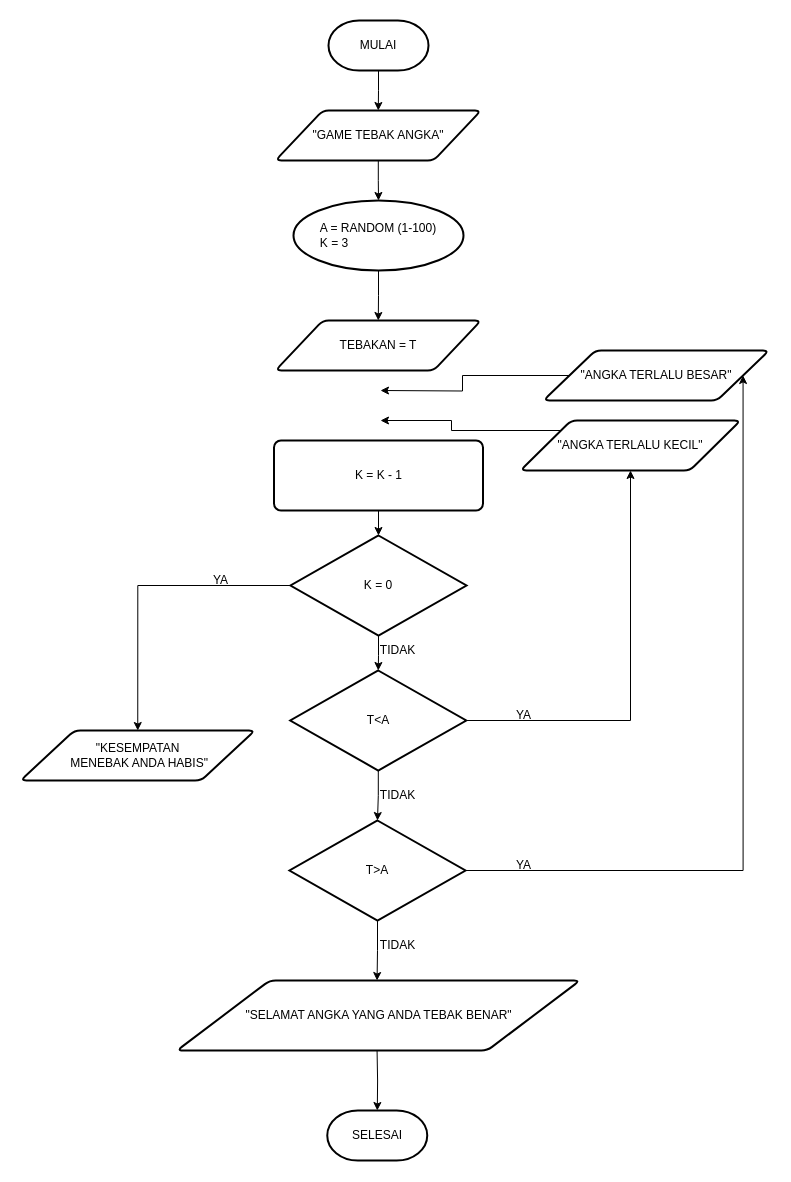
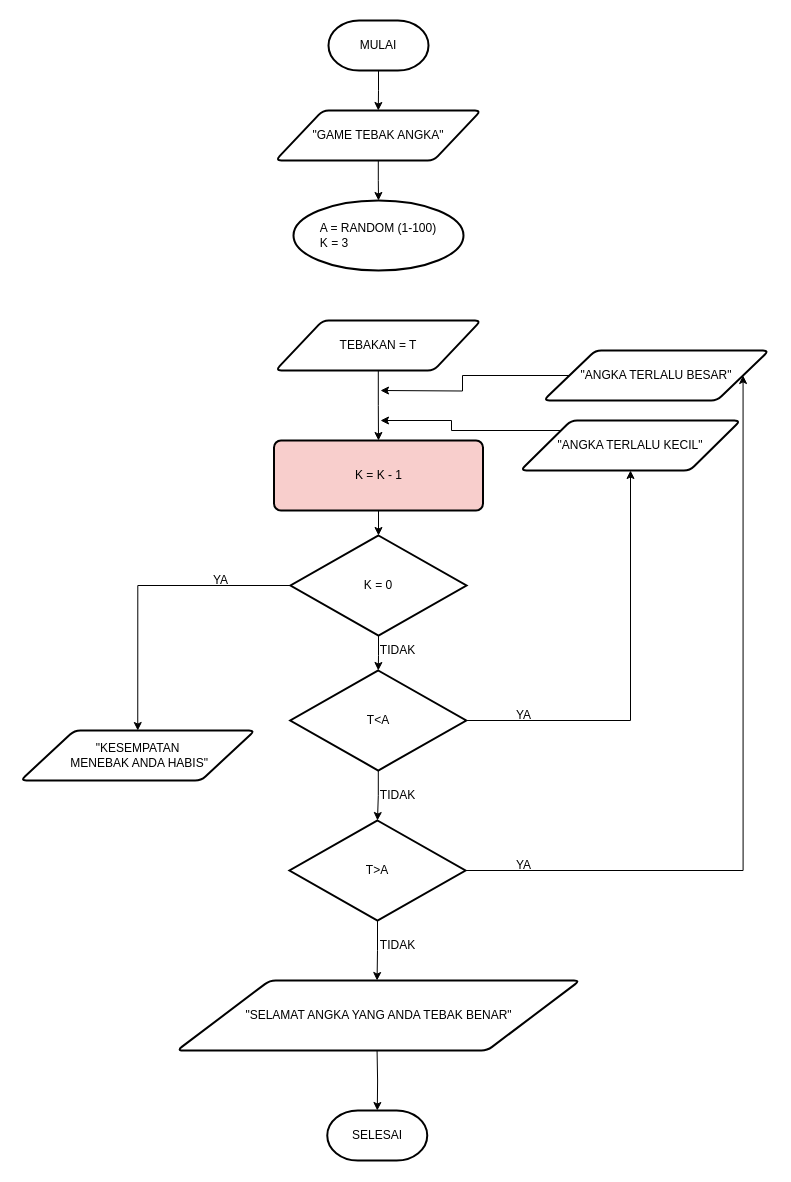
- <mxCell id="6" value="" style="edgeStyle=orthogonalEdgeStyle;rounded=0;orthogonalLoop=1;jettySize=auto;html=1;" edge="1" parent="1" source="7" target="9"><mxGeometry relative="1" as="geometry" /></mxCell>
+ <mxCell id="8" value="" style="edgeStyle=orthogonalEdgeStyle;rounded=0;orthogonalLoop=1;jettySize=auto;html=1;" edge="1" parent="1" source="9" target="11"><mxGeometry relative="1" as="geometry" /></mxCell>
- <mxCell id="11" value="&lt;div style=&quot;text-align: left;&quot;&gt;K = K - 1&lt;/div&gt;" style="rounded=1;whiteSpace=wrap;html=1;absoluteArcSize=1;arcSize=14;strokeWidth=2;" vertex="1" parent="1"><mxGeometry x="273.5" y="440" width="209" height="70" as="geometry" /></mxCell>
+ <mxCell id="11" value="&lt;div style=&quot;text-align: left;&quot;&gt;K = K - 1&lt;/div&gt;" style="rounded=1;whiteSpace=wrap;html=1;absoluteArcSize=1;arcSize=14;strokeWidth=2;fillColor=#f8cecc;" vertex="1" parent="1"><mxGeometry x="273.5" y="440" width="209" height="70" as="geometry" /></mxCell>
